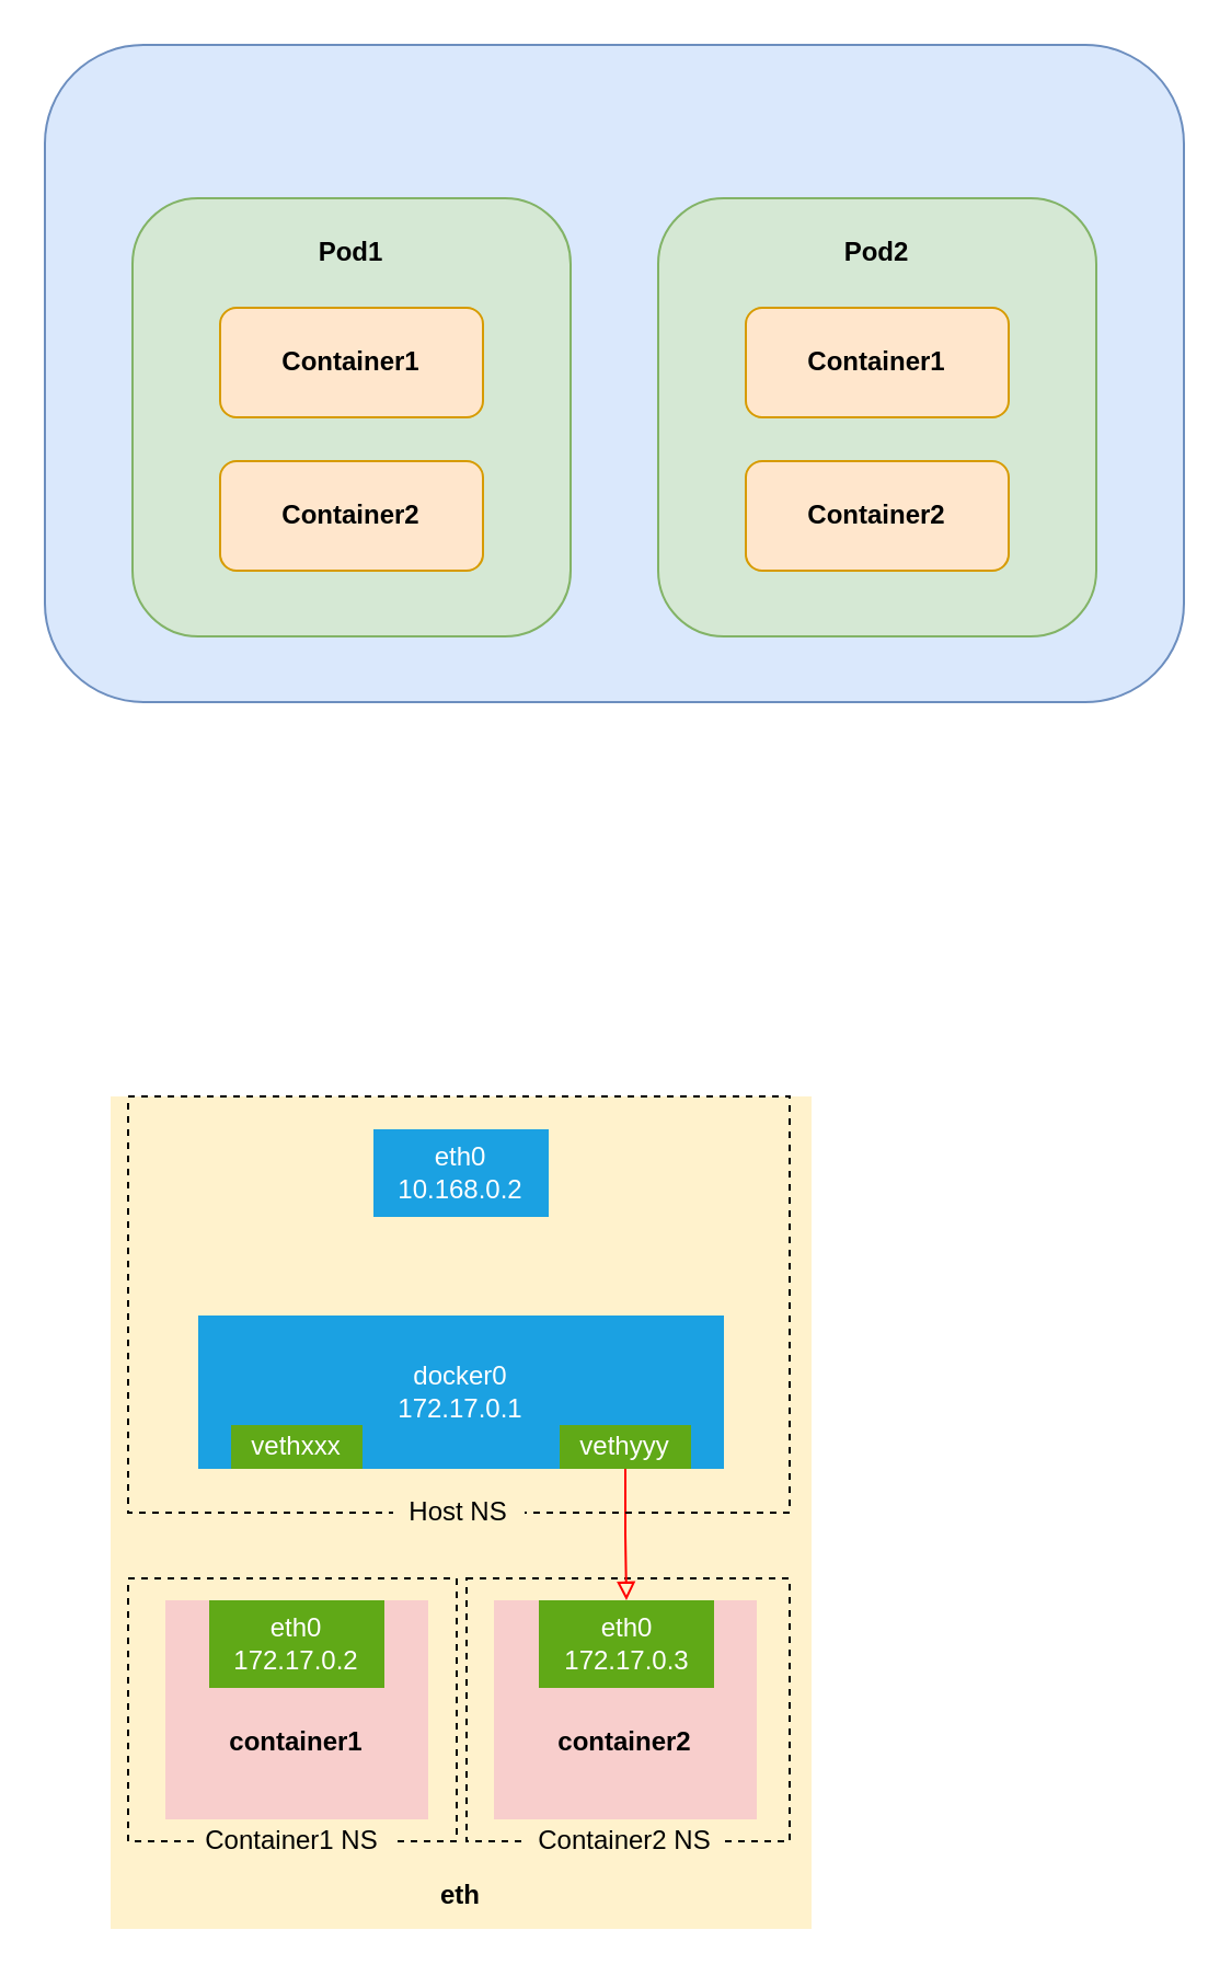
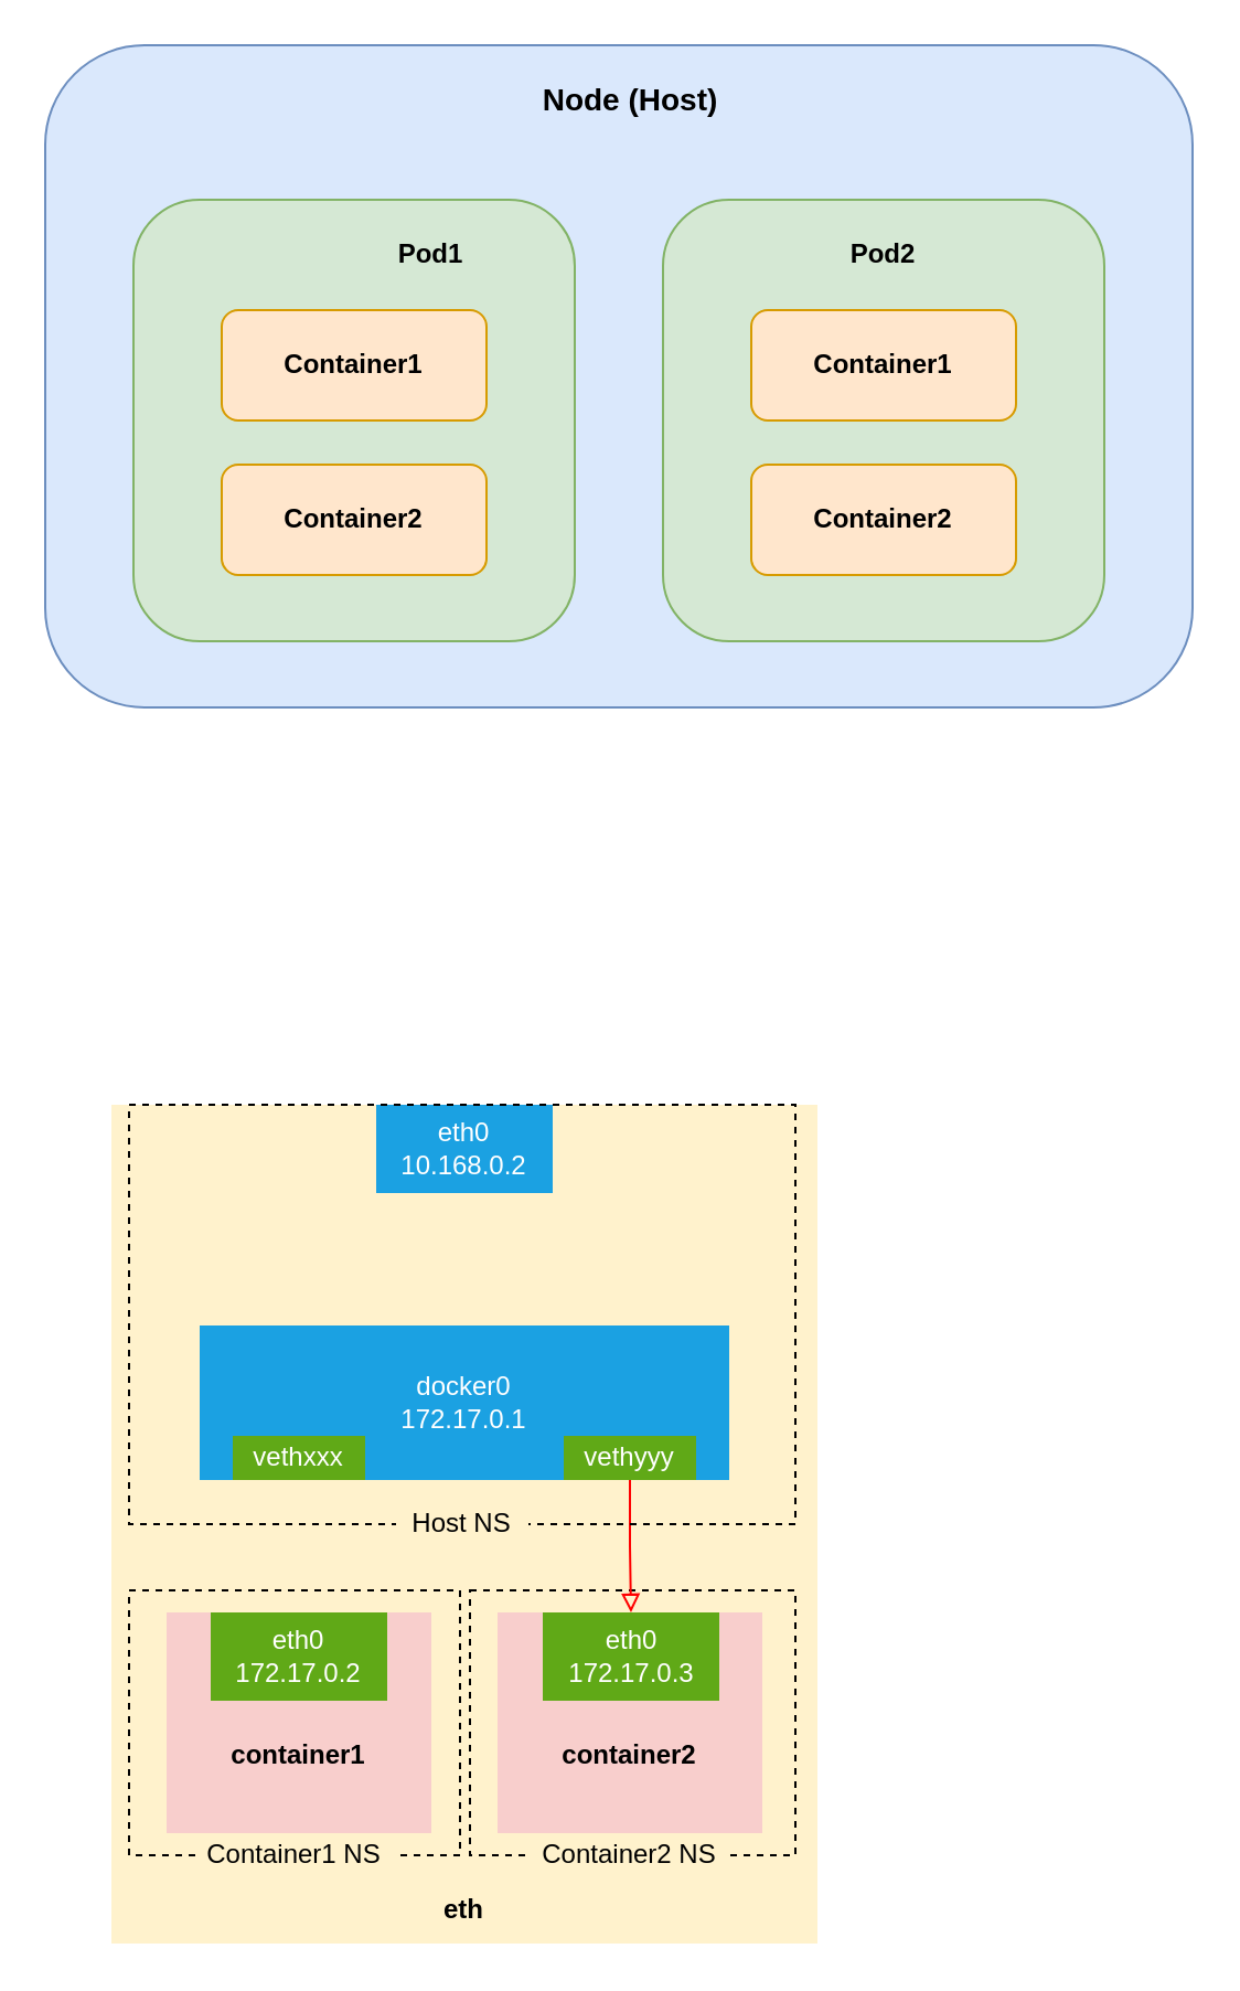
+ <mxCell id="12" value="Node (Host)" style="text;html=1;strokeColor=none;fillColor=none;align=center;verticalAlign=middle;whiteSpace=wrap;rounded=0;fontStyle=1;fontSize=14;" parent="1" vertex="1"><mxGeometry x="238" y="30" width="95" height="30" as="geometry" /></mxCell>
- <mxCell id="11" value="Pod1" style="text;html=1;strokeColor=none;fillColor=none;align=center;verticalAlign=middle;whiteSpace=wrap;rounded=0;fontStyle=1" parent="1" vertex="1"><mxGeometry x="130" y="100" width="60" height="30" as="geometry" /></mxCell>
+ <mxCell id="11" value="Pod1" style="text;html=1;strokeColor=none;fillColor=none;align=center;verticalAlign=middle;whiteSpace=wrap;rounded=0;fontStyle=1" parent="1" vertex="1"><mxGeometry x="165" y="100" width="60" height="30" as="geometry" /></mxCell>
- <mxCell id="18" value="eth0&lt;br&gt;10.168.0.2" style="rounded=0;whiteSpace=wrap;html=1;fillColor=#1ba1e2;strokeColor=none;fontColor=#ffffff;" vertex="1" parent="1"><mxGeometry x="170" y="515" width="80" height="40" as="geometry" /></mxCell>
+ <mxCell id="18" value="eth0&lt;br&gt;10.168.0.2" style="rounded=0;whiteSpace=wrap;html=1;fillColor=#1ba1e2;strokeColor=none;fontColor=#ffffff;" vertex="1" parent="1"><mxGeometry x="170" y="500" width="80" height="40" as="geometry" /></mxCell>
